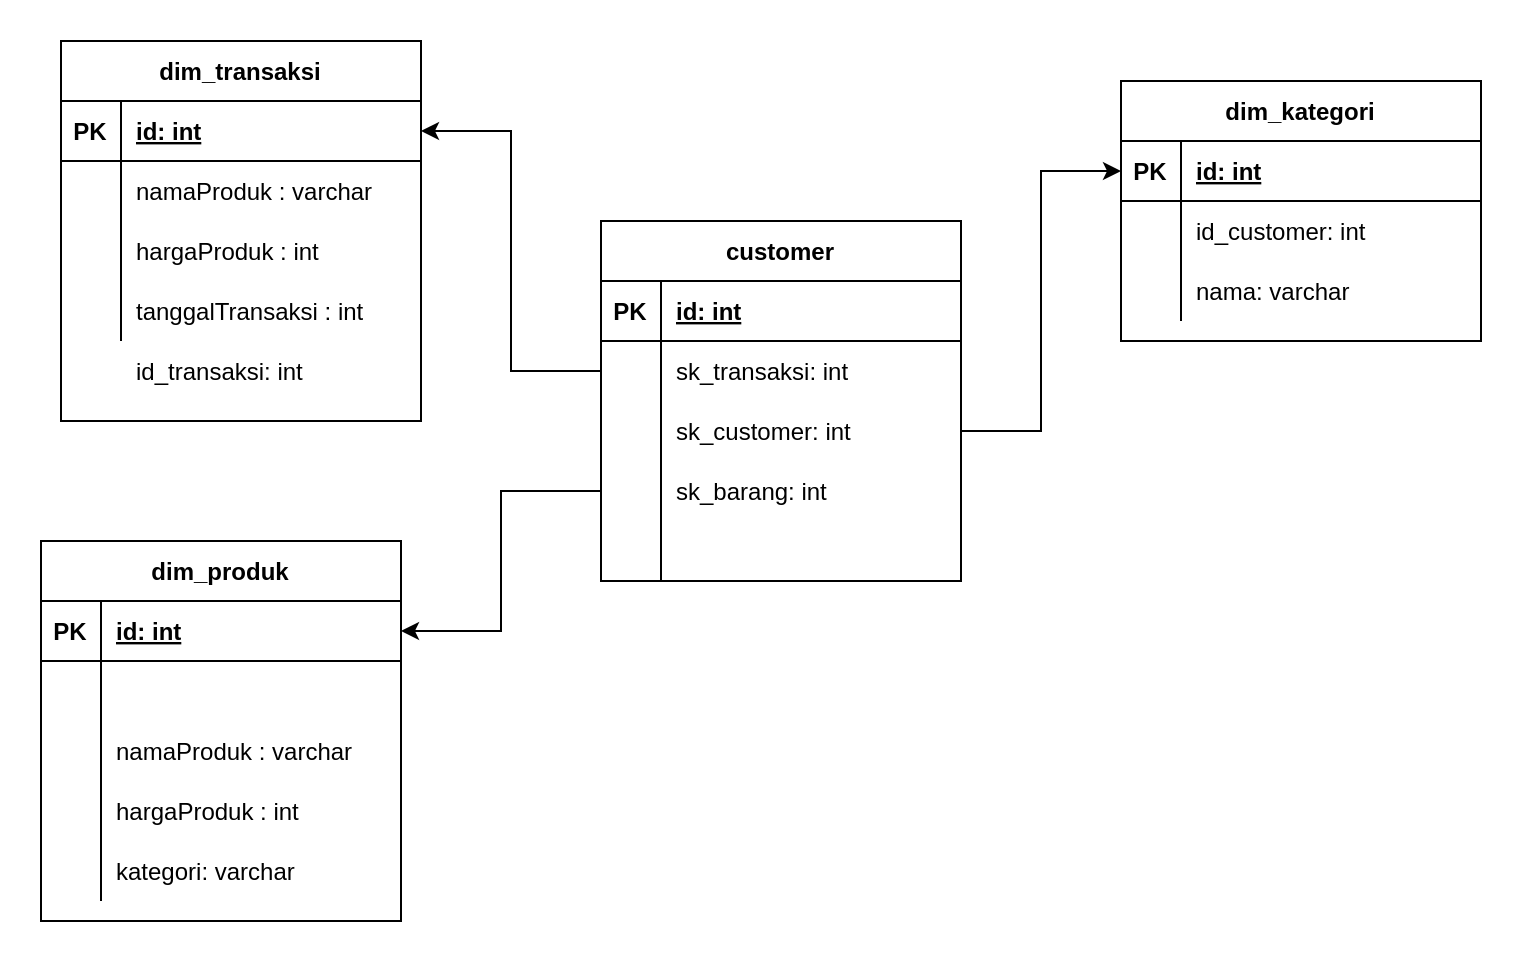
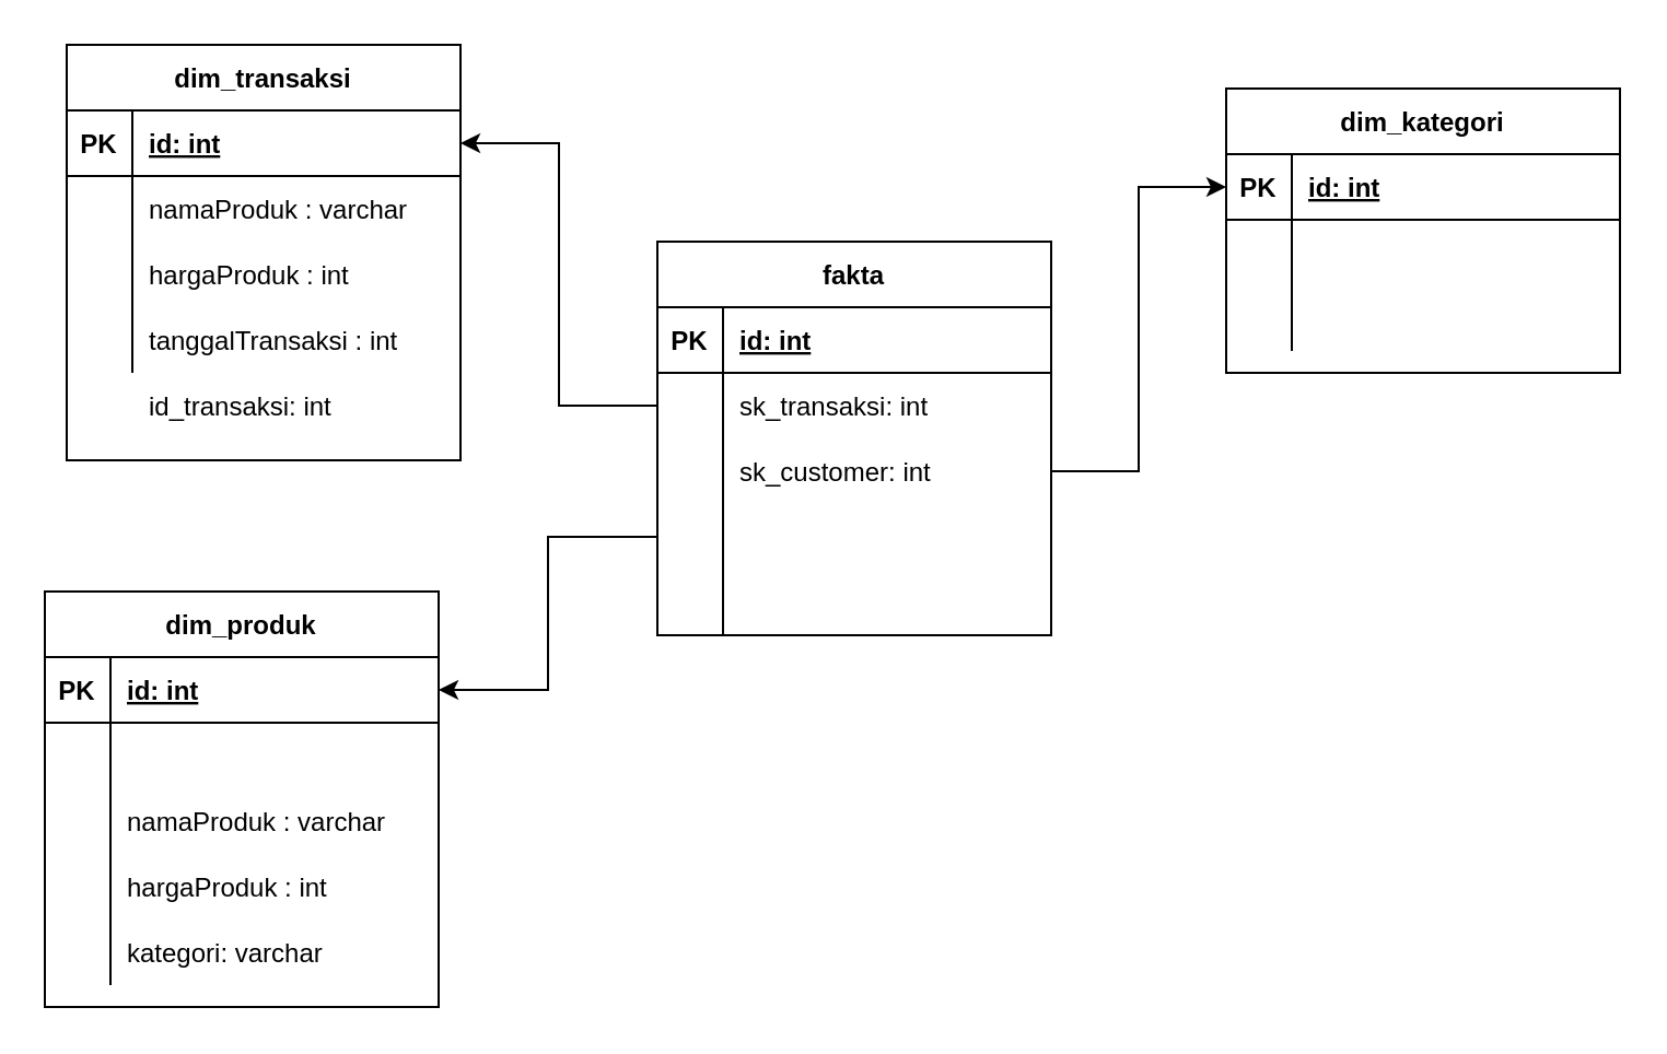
- <mxCell id="54" value="id_customer: int" style="shape=partialRectangle;connectable=0;fillColor=none;top=0;left=0;bottom=0;right=0;align=left;spacingLeft=6;overflow=hidden;" parent="52" vertex="1"><mxGeometry x="30" width="150" height="30" as="geometry"><mxRectangle width="150" height="30" as="alternateBounds" /></mxGeometry></mxCell>
- <mxCell id="2" value="customer" style="shape=table;startSize=30;container=1;collapsible=1;childLayout=tableLayout;fixedRows=1;rowLines=0;fontStyle=1;align=center;resizeLast=1;" parent="1" vertex="1"><mxGeometry x="300" y="110" width="180" height="180" as="geometry" /></mxCell>
+ <mxCell id="2" value="fakta" style="shape=table;startSize=30;container=1;collapsible=1;childLayout=tableLayout;fixedRows=1;rowLines=0;fontStyle=1;align=center;resizeLast=1;" parent="1" vertex="1"><mxGeometry x="300" y="110" width="180" height="180" as="geometry" /></mxCell>
- <mxCell id="59" value="nama: varchar" style="shape=partialRectangle;connectable=0;fillColor=none;top=0;left=0;bottom=0;right=0;align=left;spacingLeft=6;overflow=hidden;" vertex="1" parent="1"><mxGeometry x="590" y="130" width="150" height="30" as="geometry"><mxRectangle width="150" height="30" as="alternateBounds" /></mxGeometry></mxCell>
- <mxCell id="14" value="sk_barang: int" style="shape=partialRectangle;connectable=0;fillColor=none;top=0;left=0;bottom=0;right=0;align=left;spacingLeft=6;overflow=hidden;" parent="12" vertex="1"><mxGeometry x="30" width="150" height="30" as="geometry"><mxRectangle width="150" height="30" as="alternateBounds" /></mxGeometry></mxCell>
